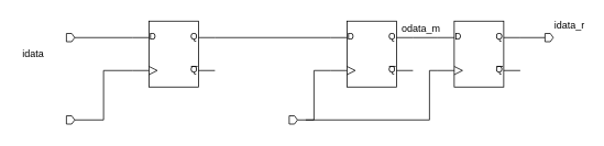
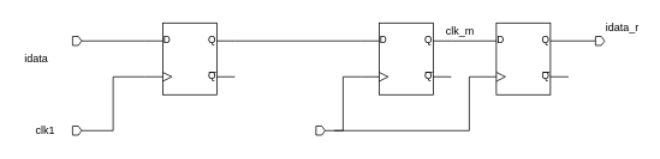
- <mxCell id="19" value="odata_m" style="text;html=1;strokeColor=none;fillColor=none;align=center;verticalAlign=middle;whiteSpace=wrap;rounded=0;" vertex="1" parent="1"><mxGeometry x="490" y="25" width="40" height="20" as="geometry" /></mxCell>
+ <mxCell id="19" value="clk_m" style="text;html=1;strokeColor=none;fillColor=none;align=center;verticalAlign=middle;whiteSpace=wrap;rounded=0;" vertex="1" parent="1"><mxGeometry x="490" y="25" width="40" height="20" as="geometry" /></mxCell>
+ <mxCell id="16" value="clk1" style="text;html=1;strokeColor=none;fillColor=none;align=center;verticalAlign=middle;whiteSpace=wrap;rounded=0;" vertex="1" parent="1"><mxGeometry x="30" y="135" width="40" height="20" as="geometry" /></mxCell>
